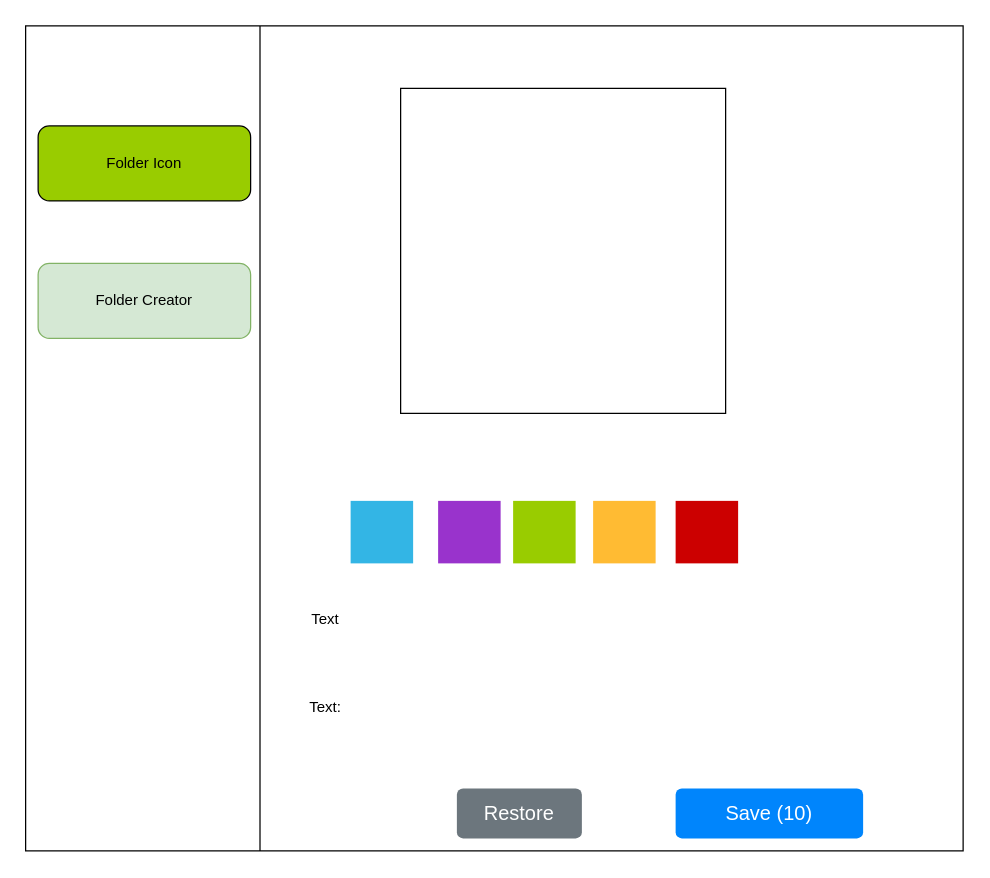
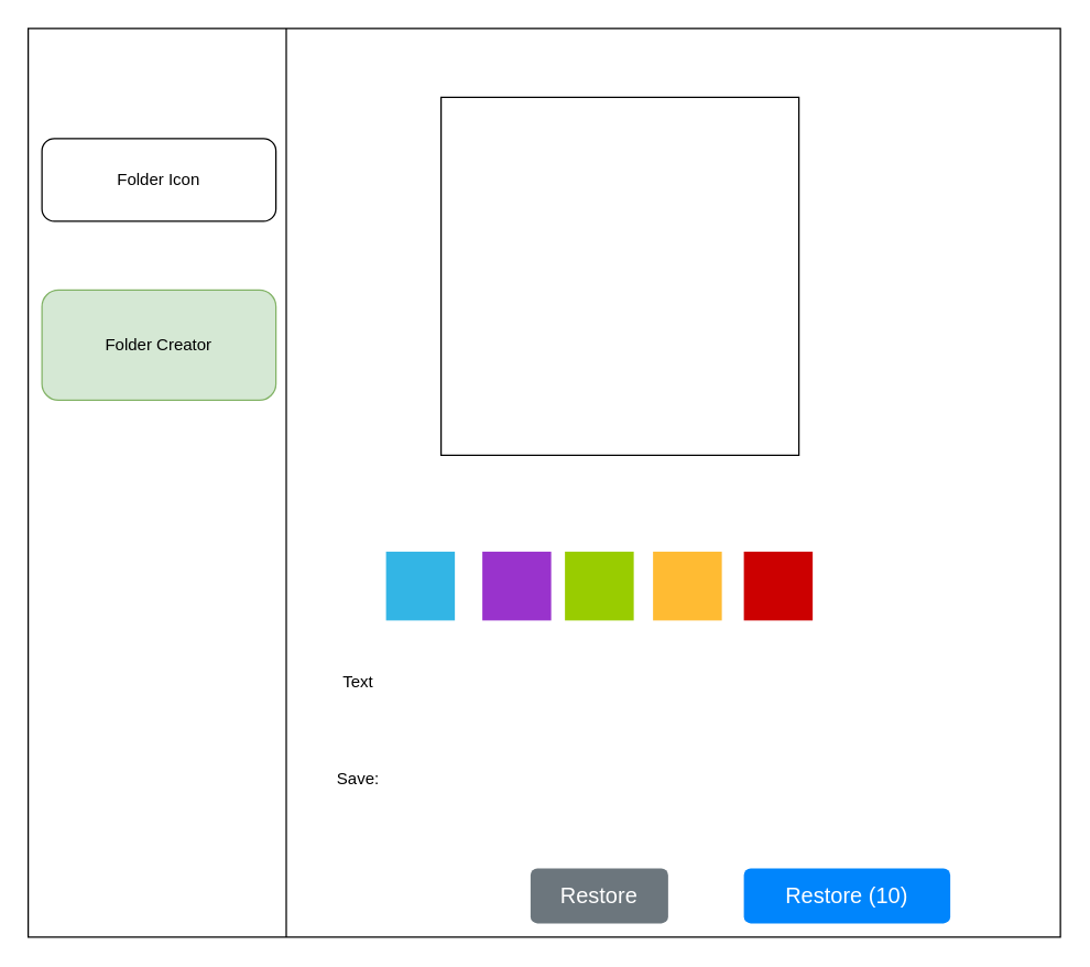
- <mxCell id="4" value="Folder Icon" style="rounded=1;whiteSpace=wrap;html=1;fillColor=#99cc00;" vertex="1" parent="1"><mxGeometry x="30" y="100" width="170" height="60" as="geometry" /></mxCell>
+ <mxCell id="4" value="Folder Icon" style="rounded=1;whiteSpace=wrap;html=1;" vertex="1" parent="1"><mxGeometry x="30" y="100" width="170" height="60" as="geometry" /></mxCell>
- <mxCell id="5" value="Folder Creator" style="rounded=1;whiteSpace=wrap;html=1;fillColor=#d5e8d4;strokeColor=#82b366;" vertex="1" parent="1"><mxGeometry x="30" y="210" width="170" height="60" as="geometry" /></mxCell>
+ <mxCell id="5" value="Folder Creator" style="rounded=1;whiteSpace=wrap;html=1;fillColor=#d5e8d4;strokeColor=#82b366;" vertex="1" parent="1"><mxGeometry x="30" y="210" width="170" height="80" as="geometry" /></mxCell>
- <mxCell id="13" value="Text:" style="text;html=1;align=center;verticalAlign=middle;whiteSpace=wrap;rounded=0;" vertex="1" parent="1"><mxGeometry x="230" y="550" width="60" height="30" as="geometry" /></mxCell>
+ <mxCell id="13" value="Save:" style="text;html=1;align=center;verticalAlign=middle;whiteSpace=wrap;rounded=0;" vertex="1" parent="1"><mxGeometry x="230" y="550" width="60" height="30" as="geometry" /></mxCell>
- <mxCell id="15" value="Restore" style="html=1;shadow=0;dashed=0;shape=mxgraph.bootstrap.rrect;rSize=5;strokeColor=none;strokeWidth=1;fillColor=#6C767D;fontColor=#FFFFFF;whiteSpace=wrap;align=center;verticalAlign=middle;spacingLeft=0;fontStyle=0;fontSize=16;spacing=5;" vertex="1" parent="1"><mxGeometry x="365" y="630" width="100" height="40" as="geometry" /></mxCell>
+ <mxCell id="15" value="Restore" style="html=1;shadow=0;dashed=0;shape=mxgraph.bootstrap.rrect;rSize=5;strokeColor=none;strokeWidth=1;fillColor=#6C767D;fontColor=#FFFFFF;whiteSpace=wrap;align=center;verticalAlign=middle;spacingLeft=0;fontStyle=0;fontSize=16;spacing=5;" vertex="1" parent="1"><mxGeometry x="385" y="630" width="100" height="40" as="geometry" /></mxCell>
- <mxCell id="14" value="Save (10)" style="html=1;shadow=0;dashed=0;shape=mxgraph.bootstrap.rrect;rSize=5;strokeColor=none;strokeWidth=1;fillColor=#0085FC;fontColor=#FFFFFF;whiteSpace=wrap;align=center;verticalAlign=middle;spacingLeft=0;fontStyle=0;fontSize=16;spacing=5;" vertex="1" parent="1"><mxGeometry x="540" y="630" width="150" height="40" as="geometry" /></mxCell>
+ <mxCell id="14" value="Restore (10)" style="html=1;shadow=0;dashed=0;shape=mxgraph.bootstrap.rrect;rSize=5;strokeColor=none;strokeWidth=1;fillColor=#0085FC;fontColor=#FFFFFF;whiteSpace=wrap;align=center;verticalAlign=middle;spacingLeft=0;fontStyle=0;fontSize=16;spacing=5;" vertex="1" parent="1"><mxGeometry x="540" y="630" width="150" height="40" as="geometry" /></mxCell>
